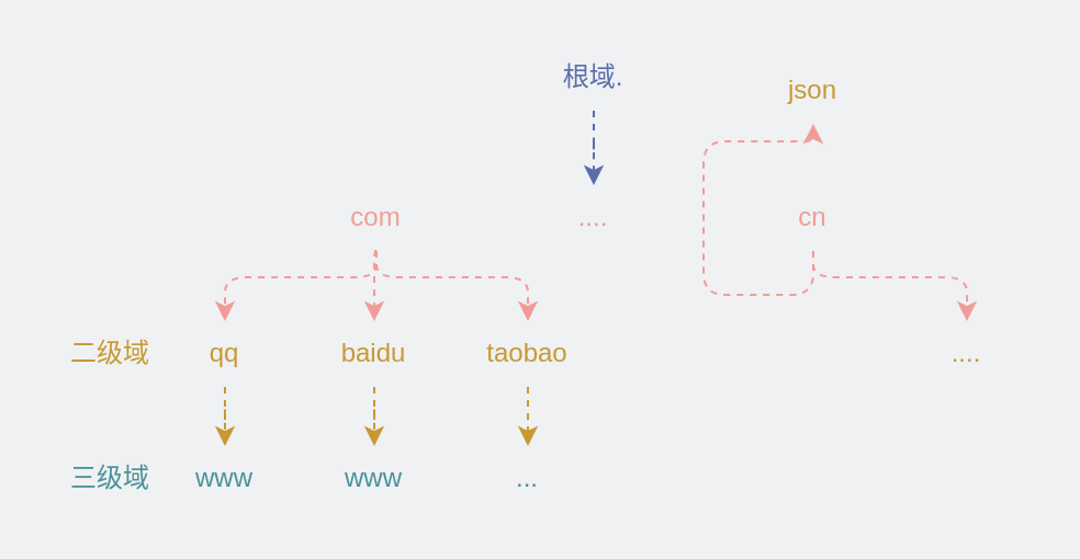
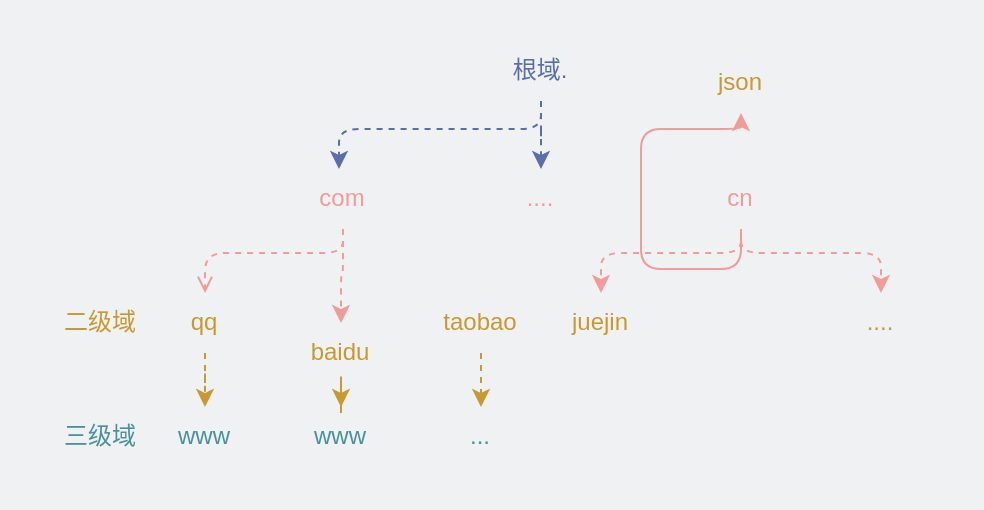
+ <mxCell id="2" style="edgeStyle=orthogonalEdgeStyle;rounded=1;orthogonalLoop=1;jettySize=auto;html=1;exitX=0.5;exitY=1;exitDx=0;exitDy=0;dashed=1;strokeColor=#5A6EAB;fontColor=#5A6EAB;" edge="1" parent="1" source="4" target="8"><mxGeometry relative="1" as="geometry"><Array as="points"><mxPoint x="270" y="50" /><mxPoint x="270" y="64" /><mxPoint x="169" y="64" /></Array></mxGeometry></mxCell>
- <mxCell id="10" style="edgeStyle=orthogonalEdgeStyle;rounded=1;orthogonalLoop=1;jettySize=auto;html=1;exitX=0.5;exitY=1;exitDx=0;exitDy=0;dashed=1;strokeColor=#F19C99;fontColor=#5A6EAB;" edge="1" parent="1" source="12" target="21"><mxGeometry relative="1" as="geometry" /></mxCell>
+ <mxCell id="10" style="edgeStyle=orthogonalEdgeStyle;rounded=1;orthogonalLoop=1;jettySize=auto;html=1;exitX=0.5;exitY=1;exitDx=0;exitDy=0;dashed=0;strokeColor=#F19C99;fontColor=#5A6EAB;" edge="1" parent="1" source="12" target="21"><mxGeometry relative="1" as="geometry" /></mxCell>
- <mxCell id="7" style="edgeStyle=orthogonalEdgeStyle;rounded=1;orthogonalLoop=1;jettySize=auto;html=1;exitX=0.5;exitY=1;exitDx=0;exitDy=0;dashed=1;strokeColor=#F19C99;fontColor=#5A6EAB;" edge="1" parent="1" source="8" target="17"><mxGeometry relative="1" as="geometry"><Array as="points"><mxPoint x="171" y="126" /><mxPoint x="240" y="126" /></Array></mxGeometry></mxCell>
+ <mxCell id="9" style="edgeStyle=orthogonalEdgeStyle;rounded=1;orthogonalLoop=1;jettySize=auto;html=1;exitX=0.5;exitY=1;exitDx=0;exitDy=0;dashed=1;strokeColor=#F19C99;fontColor=#5A6EAB;" edge="1" parent="1" source="12" target="20"><mxGeometry relative="1" as="geometry"><Array as="points"><mxPoint x="370" y="126" /><mxPoint x="300" y="126" /></Array></mxGeometry></mxCell>
- <mxCell id="5" style="edgeStyle=orthogonalEdgeStyle;rounded=1;orthogonalLoop=1;jettySize=auto;html=1;exitX=0.5;exitY=1;exitDx=0;exitDy=0;fontColor=#5A6EAB;strokeColor=#F19C99;dashed=1;" edge="1" parent="1" source="8" target="15"><mxGeometry relative="1" as="geometry"><Array as="points"><mxPoint x="171" y="126" /><mxPoint x="102" y="126" /></Array></mxGeometry></mxCell>
+ <mxCell id="5" style="edgeStyle=orthogonalEdgeStyle;rounded=1;orthogonalLoop=1;jettySize=auto;html=1;exitX=0.5;exitY=1;exitDx=0;exitDy=0;fontColor=#5A6EAB;strokeColor=#F19C99;dashed=1;endArrow=open;" edge="1" parent="1" source="8" target="15"><mxGeometry relative="1" as="geometry"><Array as="points"><mxPoint x="171" y="126" /><mxPoint x="102" y="126" /></Array></mxGeometry></mxCell>
- <mxCell id="19" value="baidu" style="text;html=1;strokeColor=none;fillColor=none;align=center;verticalAlign=middle;whiteSpace=wrap;rounded=0;fontColor=#C89932;" vertex="1" parent="1"><mxGeometry x="140" y="146" width="60" height="30" as="geometry" /></mxCell>
+ <mxCell id="19" value="baidu" style="text;html=1;strokeColor=none;fillColor=none;align=center;verticalAlign=middle;whiteSpace=wrap;rounded=0;fontColor=#C89932;" vertex="1" parent="1"><mxGeometry x="140" y="161" width="60" height="30" as="geometry" /></mxCell>
+ <mxCell id="20" value="juejin" style="text;html=1;strokeColor=none;fillColor=none;align=center;verticalAlign=middle;whiteSpace=wrap;rounded=0;fontColor=#C89932;" vertex="1" parent="1"><mxGeometry x="270" y="146" width="60" height="30" as="geometry" /></mxCell>
